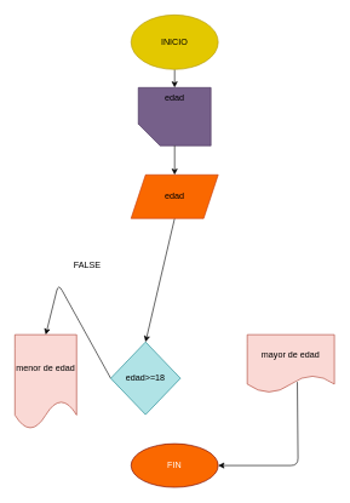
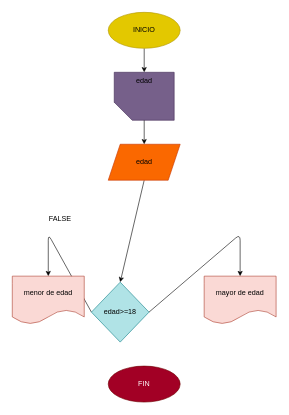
- <mxCell id="3" value="INICIO" style="ellipse;whiteSpace=wrap;html=1;fillColor=#e3c800;fontColor=#000000;strokeColor=#B09500;" vertex="1" parent="1"><mxGeometry x="180" y="20" width="120" height="75" as="geometry" /></mxCell>
+ <mxCell id="3" value="INICIO" style="ellipse;whiteSpace=wrap;html=1;fillColor=#e3c800;fontColor=#000000;strokeColor=#B09500;" vertex="1" parent="1"><mxGeometry x="180" width="120" height="60" as="geometry" y="20" /></mxCell>
- <mxCell id="13" value="FALSE" style="text;html=1;strokeColor=none;fillColor=none;align=center;verticalAlign=middle;whiteSpace=wrap;rounded=0;fontColor=#000000;" vertex="1" parent="1"><mxGeometry x="90" y="350" width="60" height="30" as="geometry" /></mxCell>
+ <mxCell id="13" value="FALSE" style="text;html=1;strokeColor=none;fillColor=none;align=center;verticalAlign=middle;whiteSpace=wrap;rounded=0;fontColor=#000000;" vertex="1" parent="1"><mxGeometry x="70" y="350" width="60" height="30" as="geometry" /></mxCell>
+ <mxCell id="8" style="edgeStyle=none;html=1;exitX=1;exitY=0.5;exitDx=0;exitDy=0;entryX=0.5;entryY=0;entryDx=0;entryDy=0;fontColor=#000000;" edge="1" parent="1" source="9" target="10"><mxGeometry relative="1" as="geometry"><Array as="points"><mxPoint x="400" y="390" /></Array></mxGeometry></mxCell>
- <mxCell id="11" value="menor de edad" style="shape=document;whiteSpace=wrap;html=1;boundedLbl=1;fillColor=#fad9d5;strokeColor=#ae4132;fontColor=#000000;" vertex="1" parent="1"><mxGeometry x="20" y="460" width="85" height="130" as="geometry" /></mxCell>
+ <mxCell id="11" value="menor de edad" style="shape=document;whiteSpace=wrap;html=1;boundedLbl=1;fillColor=#fad9d5;strokeColor=#ae4132;fontColor=#000000;" vertex="1" parent="1"><mxGeometry x="20" y="460" width="120" height="80" as="geometry" /></mxCell>
- <mxCell id="16" value="" style="endArrow=classic;html=1;fontColor=#000000;entryX=1;entryY=0.5;entryDx=0;entryDy=0;exitX=0.575;exitY=0.813;exitDx=0;exitDy=0;exitPerimeter=0;" edge="1" parent="1" source="10" target="12"><mxGeometry width="50" height="50" relative="1" as="geometry"><mxPoint x="410" y="550" as="sourcePoint" /><mxPoint x="260" y="530" as="targetPoint" /><Array as="points"><mxPoint x="410" y="640" /></Array></mxGeometry></mxCell>
- <mxCell id="12" value="FIN" style="ellipse;whiteSpace=wrap;html=1;fillColor=#fa6800;fontColor=#ffffff;strokeColor=#6F0000;" vertex="1" parent="1"><mxGeometry x="180" y="610" width="120" height="60" as="geometry" /></mxCell>
+ <mxCell id="12" value="FIN" style="ellipse;whiteSpace=wrap;html=1;fillColor=#a20025;fontColor=#ffffff;strokeColor=#6F0000;" vertex="1" parent="1"><mxGeometry x="180" y="610" width="120" height="60" as="geometry" /></mxCell>
